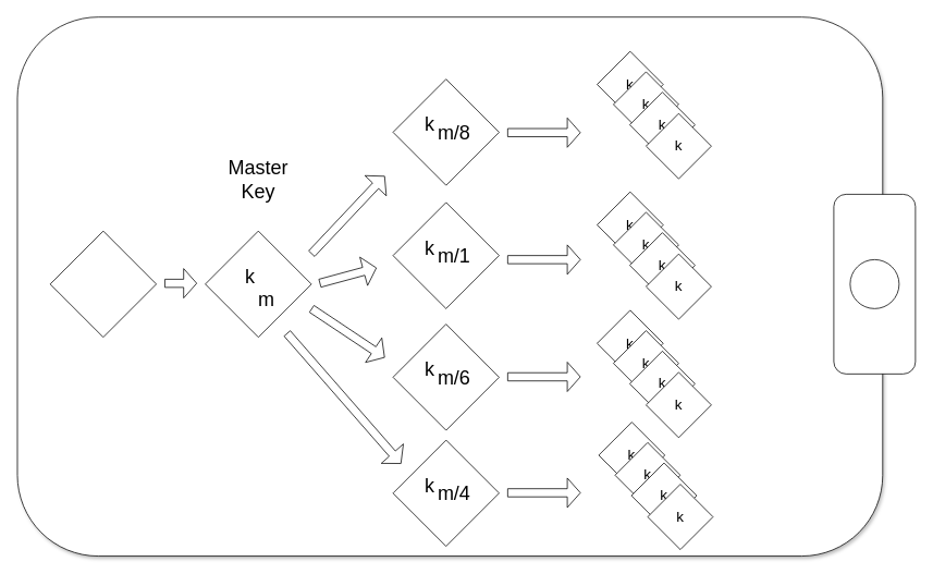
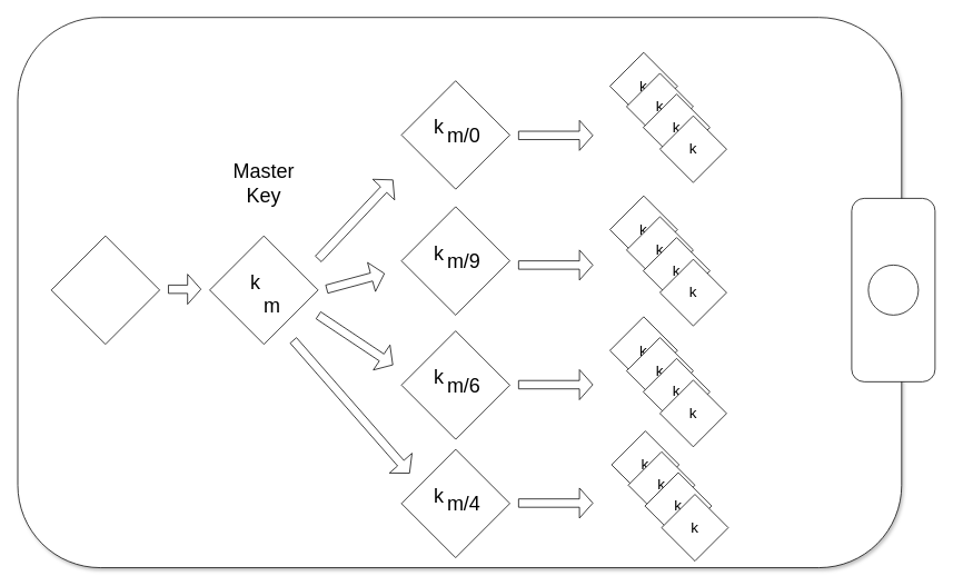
- <mxCell id="23" value="&lt;span style=&quot;font-size: 24px&quot;&gt;m/8&lt;/span&gt;" style="text;html=1;strokeColor=none;fillColor=none;align=center;verticalAlign=middle;whiteSpace=wrap;rounded=0;direction=south;" vertex="1" parent="19"><mxGeometry x="70" y="46" width="10" height="40" as="geometry" /></mxCell>
+ <mxCell id="23" value="&lt;span style=&quot;font-size: 24px&quot;&gt;m/0&lt;/span&gt;" style="text;html=1;strokeColor=none;fillColor=none;align=center;verticalAlign=middle;whiteSpace=wrap;rounded=0;direction=south;" vertex="1" parent="19"><mxGeometry x="70" y="46" width="10" height="40" as="geometry" /></mxCell>
- <mxCell id="17" value="&lt;span style=&quot;font-size: 24px&quot;&gt;m/1&lt;/span&gt;" style="text;html=1;strokeColor=none;fillColor=none;align=center;verticalAlign=middle;whiteSpace=wrap;rounded=0;direction=south;" vertex="1" parent="13"><mxGeometry x="70" y="46" width="10" height="40" as="geometry" /></mxCell>
+ <mxCell id="17" value="&lt;span style=&quot;font-size: 24px&quot;&gt;m/9&lt;/span&gt;" style="text;html=1;strokeColor=none;fillColor=none;align=center;verticalAlign=middle;whiteSpace=wrap;rounded=0;direction=south;" vertex="1" parent="13"><mxGeometry x="70" y="46" width="10" height="40" as="geometry" /></mxCell>
